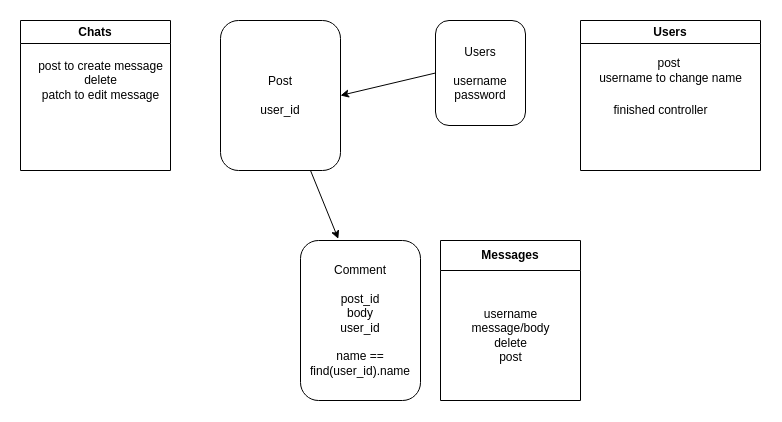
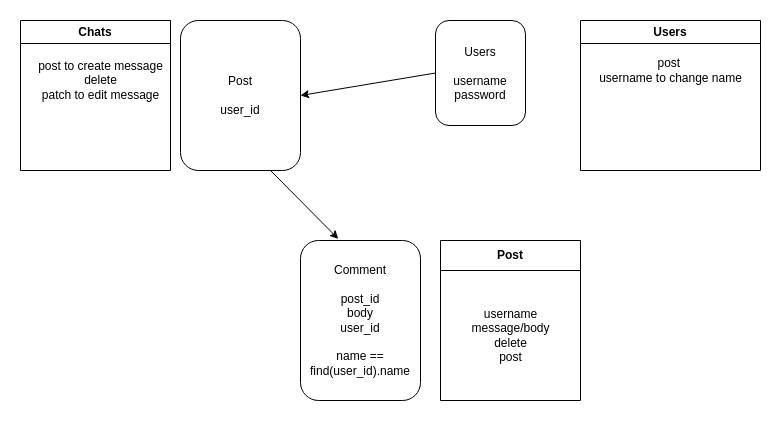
- <mxCell id="3" value="Post&lt;br&gt;&lt;br&gt;user_id&lt;br&gt;" style="rounded=1;whiteSpace=wrap;html=1;" parent="1" vertex="1"><mxGeometry x="220" y="20" width="120" height="150" as="geometry" /></mxCell>
+ <mxCell id="3" value="Post&lt;br&gt;&lt;br&gt;user_id&lt;br&gt;" style="rounded=1;whiteSpace=wrap;html=1;" parent="1" vertex="1"><mxGeometry x="180" y="20" width="120" height="150" as="geometry" /></mxCell>
- <mxCell id="13" value="finished controller" style="text;html=1;align=center;verticalAlign=middle;resizable=0;points=[];autosize=1;strokeColor=none;fillColor=none;" vertex="1" parent="1"><mxGeometry x="600" y="95" width="120" height="30" as="geometry" /></mxCell>
- <mxCell id="7" value="Messages" style="swimlane;whiteSpace=wrap;html=1;startSize=30;" parent="1" vertex="1"><mxGeometry x="440" y="240" width="140" height="160" as="geometry" /></mxCell>
+ <mxCell id="7" value="Post" style="swimlane;whiteSpace=wrap;html=1;startSize=30;" parent="1" vertex="1"><mxGeometry x="440" y="240" width="140" height="160" as="geometry" /></mxCell>
